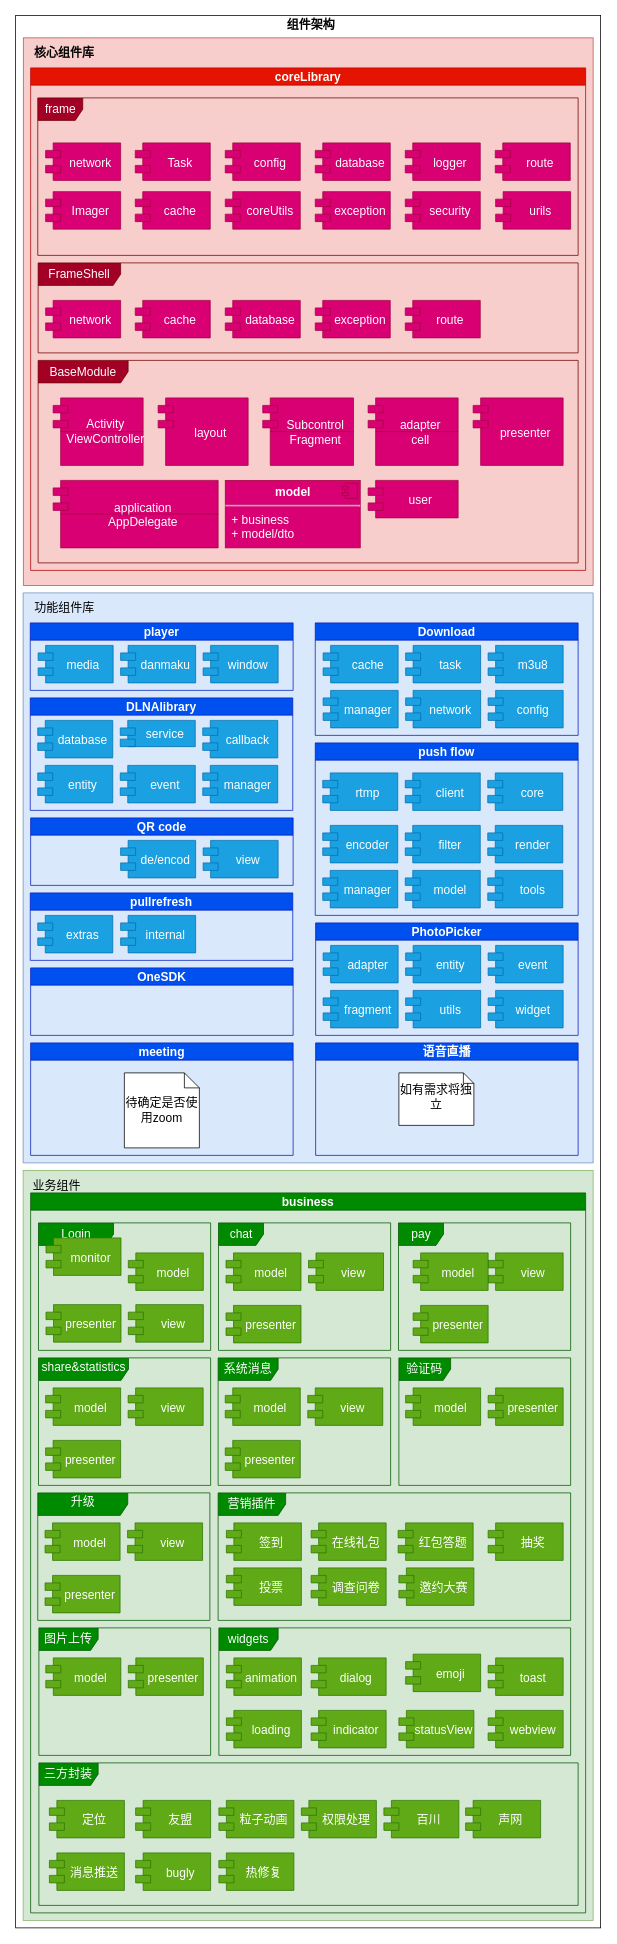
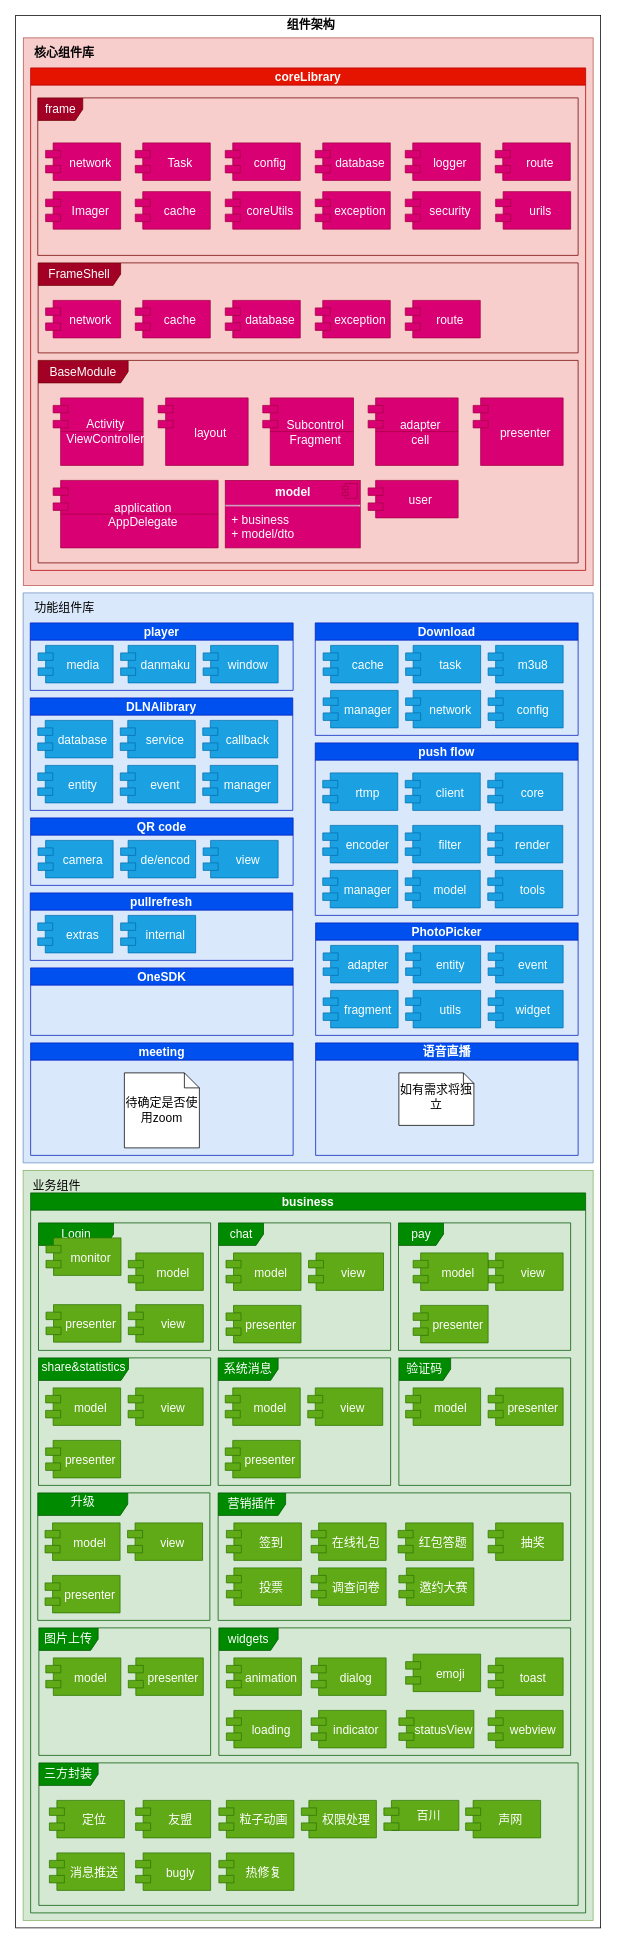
- <mxCell id="29" value="service" style="shape=module;align=left;spacingLeft=20;align=center;verticalAlign=middle;fontSize=16;fontColor=#ffffff;html=0;fillColor=#1ba1e2;strokeColor=#006EAF;" parent="27" vertex="1"><mxGeometry x="120" y="30" width="100" height="35" as="geometry" /></mxCell>
+ <mxCell id="29" value="service" style="shape=module;align=left;spacingLeft=20;align=center;verticalAlign=middle;fontSize=16;fontColor=#ffffff;html=0;fillColor=#1ba1e2;strokeColor=#006EAF;" parent="27" vertex="1"><mxGeometry x="120" y="30" width="100" height="50" as="geometry" /></mxCell>
+ <mxCell id="35" value="camera" style="shape=module;align=left;spacingLeft=20;align=center;verticalAlign=middle;fontSize=16;fontColor=#ffffff;html=0;fillColor=#1ba1e2;strokeColor=#006EAF;" parent="34" vertex="1"><mxGeometry x="10" y="30" width="100" height="50" as="geometry" /></mxCell>
- <mxCell id="87" value="百川" style="shape=module;align=left;spacingLeft=20;align=center;verticalAlign=middle;fontSize=16;fillColor=#60a917;strokeColor=#2D7600;fontColor=#ffffff;" parent="51" vertex="1"><mxGeometry x="471" y="810" width="100" height="50" as="geometry" /></mxCell>
+ <mxCell id="87" value="百川" style="shape=module;align=left;spacingLeft=20;align=center;verticalAlign=middle;fontSize=16;fillColor=#60a917;strokeColor=#2D7600;fontColor=#ffffff;" parent="51" vertex="1"><mxGeometry x="471" y="810" width="100" height="40" as="geometry" /></mxCell>
